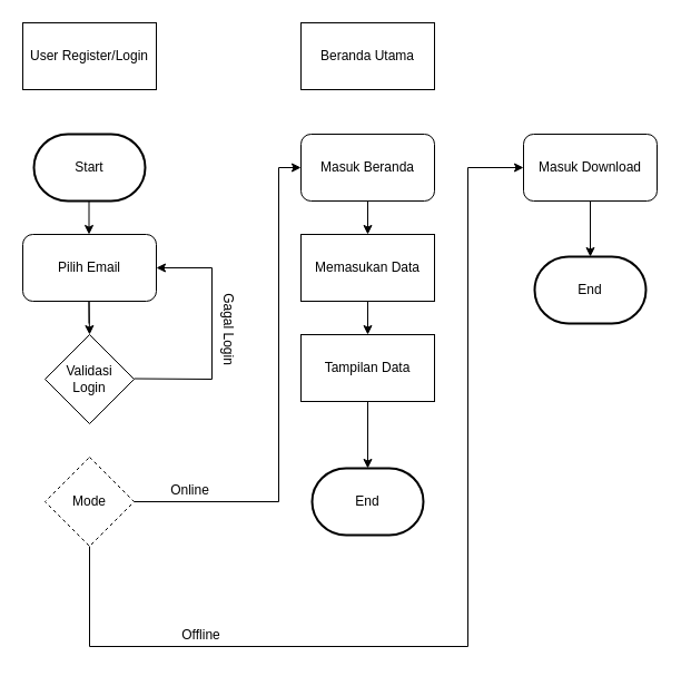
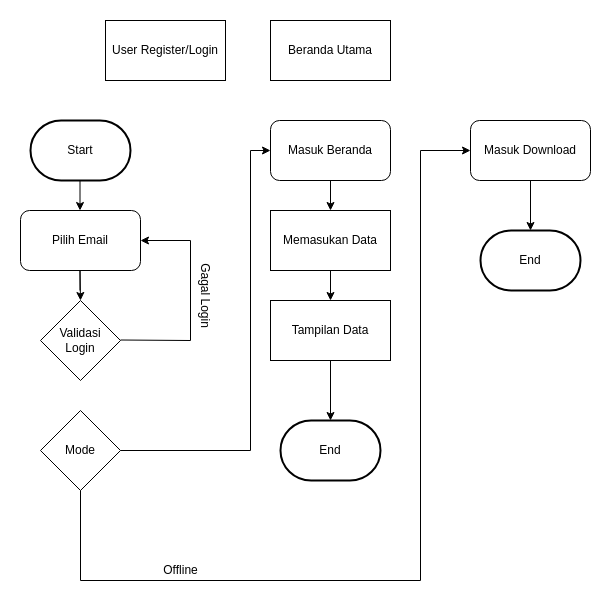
- <mxCell id="2" value="User Register/Login" style="rounded=0;whiteSpace=wrap;html=1;" vertex="1" parent="1"><mxGeometry x="20" y="20" width="120" height="60" as="geometry" /></mxCell>
+ <mxCell id="2" value="User Register/Login" style="rounded=0;whiteSpace=wrap;html=1;" vertex="1" parent="1"><mxGeometry x="105" y="20" width="120" height="60" as="geometry" /></mxCell>
- <mxCell id="24" value="Online" style="text;html=1;align=center;verticalAlign=middle;resizable=0;points=[];autosize=1;strokeColor=none;fillColor=none;" vertex="1" parent="1"><mxGeometry x="140" y="425" width="60" height="30" as="geometry" /></mxCell>
- <mxCell id="18" value="Mode" style="rhombus;whiteSpace=wrap;html=1;dashed=1;" vertex="1" parent="1"><mxGeometry x="40" y="410" width="80" height="80" as="geometry" /></mxCell>
+ <mxCell id="18" value="Mode" style="rhombus;whiteSpace=wrap;html=1;" vertex="1" parent="1"><mxGeometry x="40" y="410" width="80" height="80" as="geometry" /></mxCell>
